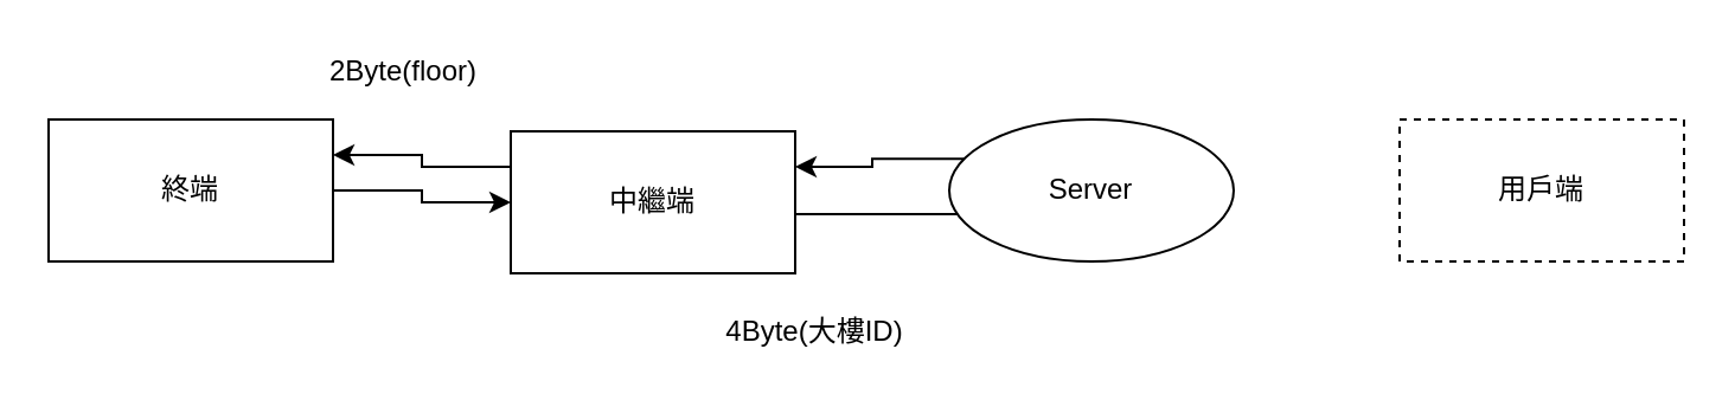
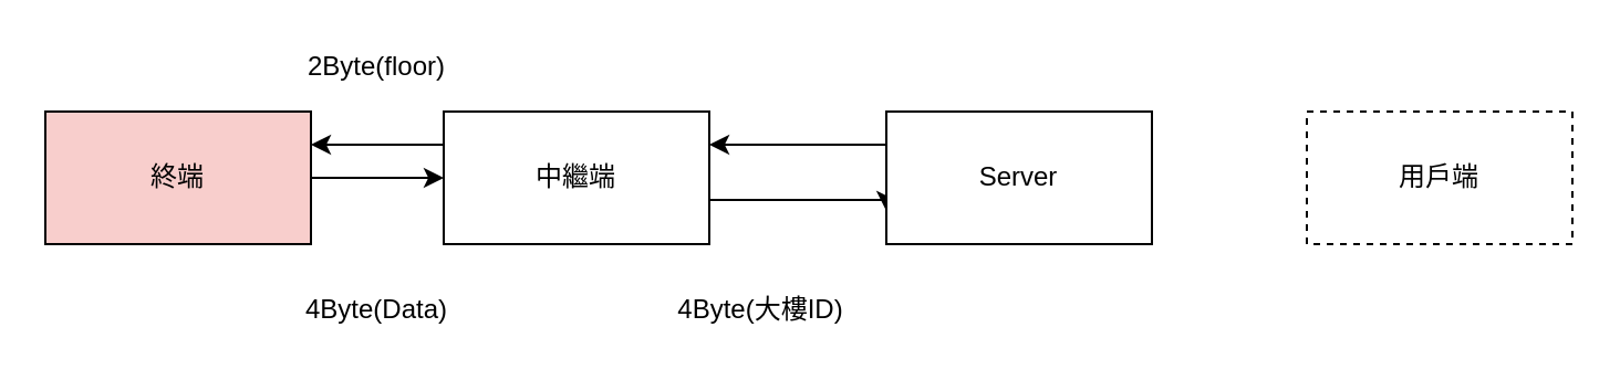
- <mxCell id="3" value="&lt;span&gt;終端&lt;/span&gt;" style="rounded=0;whiteSpace=wrap;html=1;" vertex="1" parent="1"><mxGeometry x="20" y="50" width="120" height="60" as="geometry" /></mxCell>
+ <mxCell id="3" value="&lt;span&gt;終端&lt;/span&gt;" style="rounded=0;whiteSpace=wrap;html=1;fillColor=#f8cecc;" vertex="1" parent="1"><mxGeometry x="20" y="50" width="120" height="60" as="geometry" /></mxCell>
- <mxCell id="8" value="&lt;span&gt;Server&lt;/span&gt;" style="ellipse;whiteSpace=wrap;html=1;" vertex="1" parent="1"><mxGeometry x="400" y="50" width="120" height="60" as="geometry" /></mxCell>
+ <mxCell id="8" value="&lt;span&gt;Server&lt;/span&gt;" style="rounded=0;whiteSpace=wrap;html=1;" vertex="1" parent="1"><mxGeometry x="400" y="50" width="120" height="60" as="geometry" /></mxCell>
- <mxCell id="6" value="&lt;span&gt;中繼端&lt;/span&gt;&lt;br&gt;" style="rounded=0;whiteSpace=wrap;html=1;" vertex="1" parent="1"><mxGeometry x="215" y="55" width="120" height="60" as="geometry" /></mxCell>
+ <mxCell id="6" value="&lt;span&gt;中繼端&lt;/span&gt;&lt;br&gt;" style="rounded=0;whiteSpace=wrap;html=1;" vertex="1" parent="1"><mxGeometry x="200" y="50" width="120" height="60" as="geometry" /></mxCell>
+ <mxCell id="11" value="4Byte(Data)" style="text;html=1;strokeColor=none;fillColor=none;align=center;verticalAlign=middle;whiteSpace=wrap;rounded=0;" vertex="1" parent="1"><mxGeometry x="150" y="130" width="40" height="20" as="geometry" /></mxCell>
